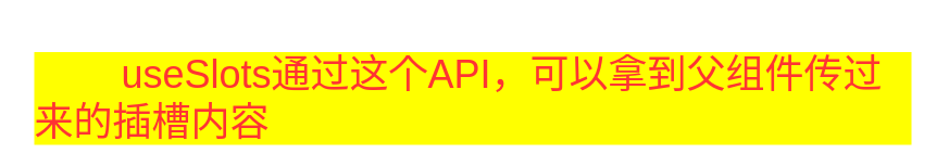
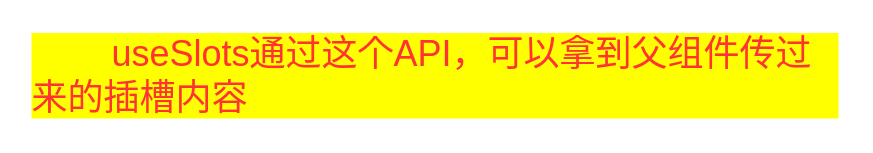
- <mxCell id="2" value="&lt;div style=&quot;text-align: left;&quot;&gt;&lt;span style=&quot;font-size: 24px;&quot;&gt;&lt;span style=&quot;white-space: pre;&quot;&gt;&#09;&lt;/span&gt;useSlots通过这个API，可以拿到父组件传过来的插槽内容&lt;/span&gt;&lt;br&gt;&lt;/div&gt;" style="text;strokeColor=none;align=center;fillColor=none;html=1;verticalAlign=middle;whiteSpace=wrap;rounded=0;fontSize=14;fontColor=#FF3333;labelBackgroundColor=#FFFF00;" vertex="1" parent="1"><mxGeometry x="20" y="30" width="540" height="60" as="geometry" /></mxCell>
+ <mxCell id="2" value="&lt;div style=&quot;text-align: left;&quot;&gt;&lt;span style=&quot;font-size: 24px;&quot;&gt;&lt;span style=&quot;white-space: pre;&quot;&gt;&#09;&lt;/span&gt;useSlots通过这个API，可以拿到父组件传过来的插槽内容&lt;/span&gt;&lt;br&gt;&lt;/div&gt;" style="text;strokeColor=none;align=center;fillColor=none;html=1;verticalAlign=middle;whiteSpace=wrap;rounded=0;fontSize=14;fontColor=#FF3333;labelBackgroundColor=#FFFF00;" vertex="1" parent="1"><mxGeometry x="20" y="20" width="540" height="60" as="geometry" /></mxCell>
